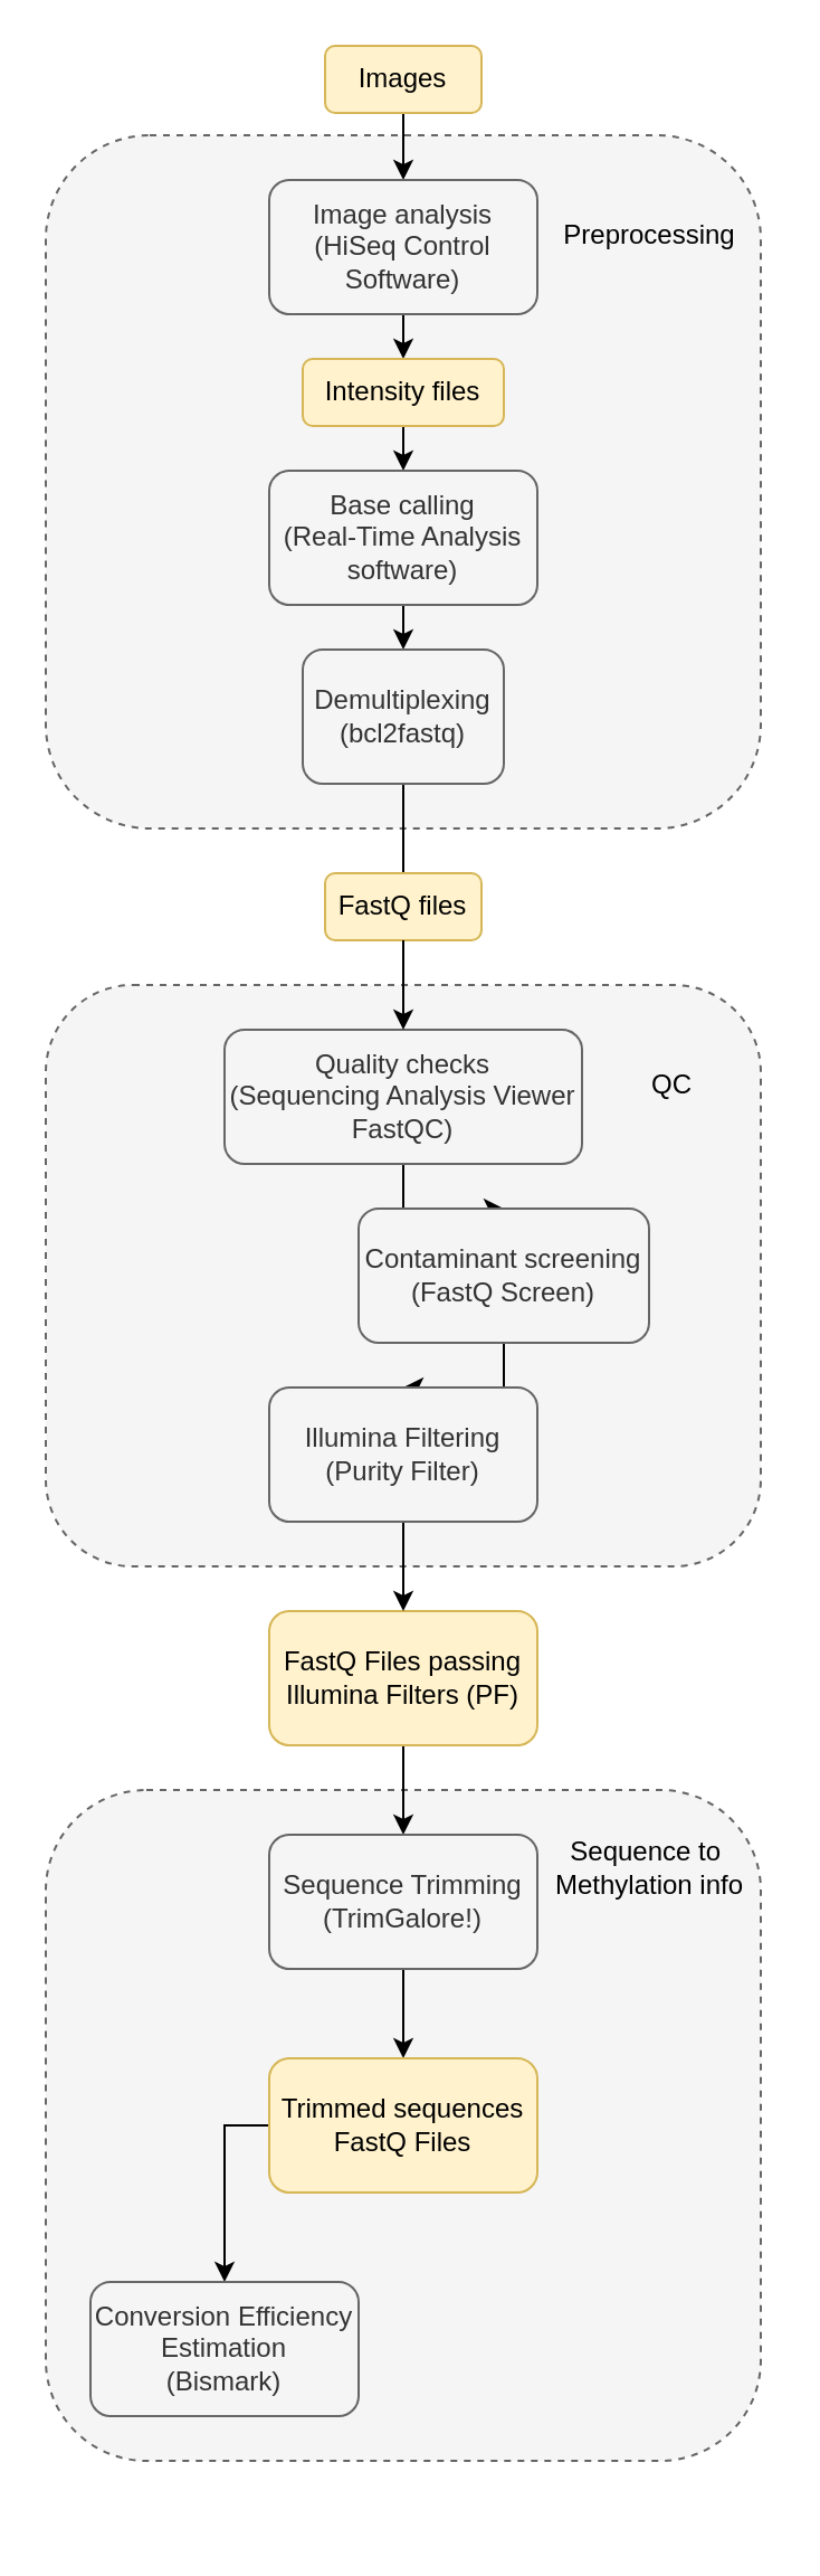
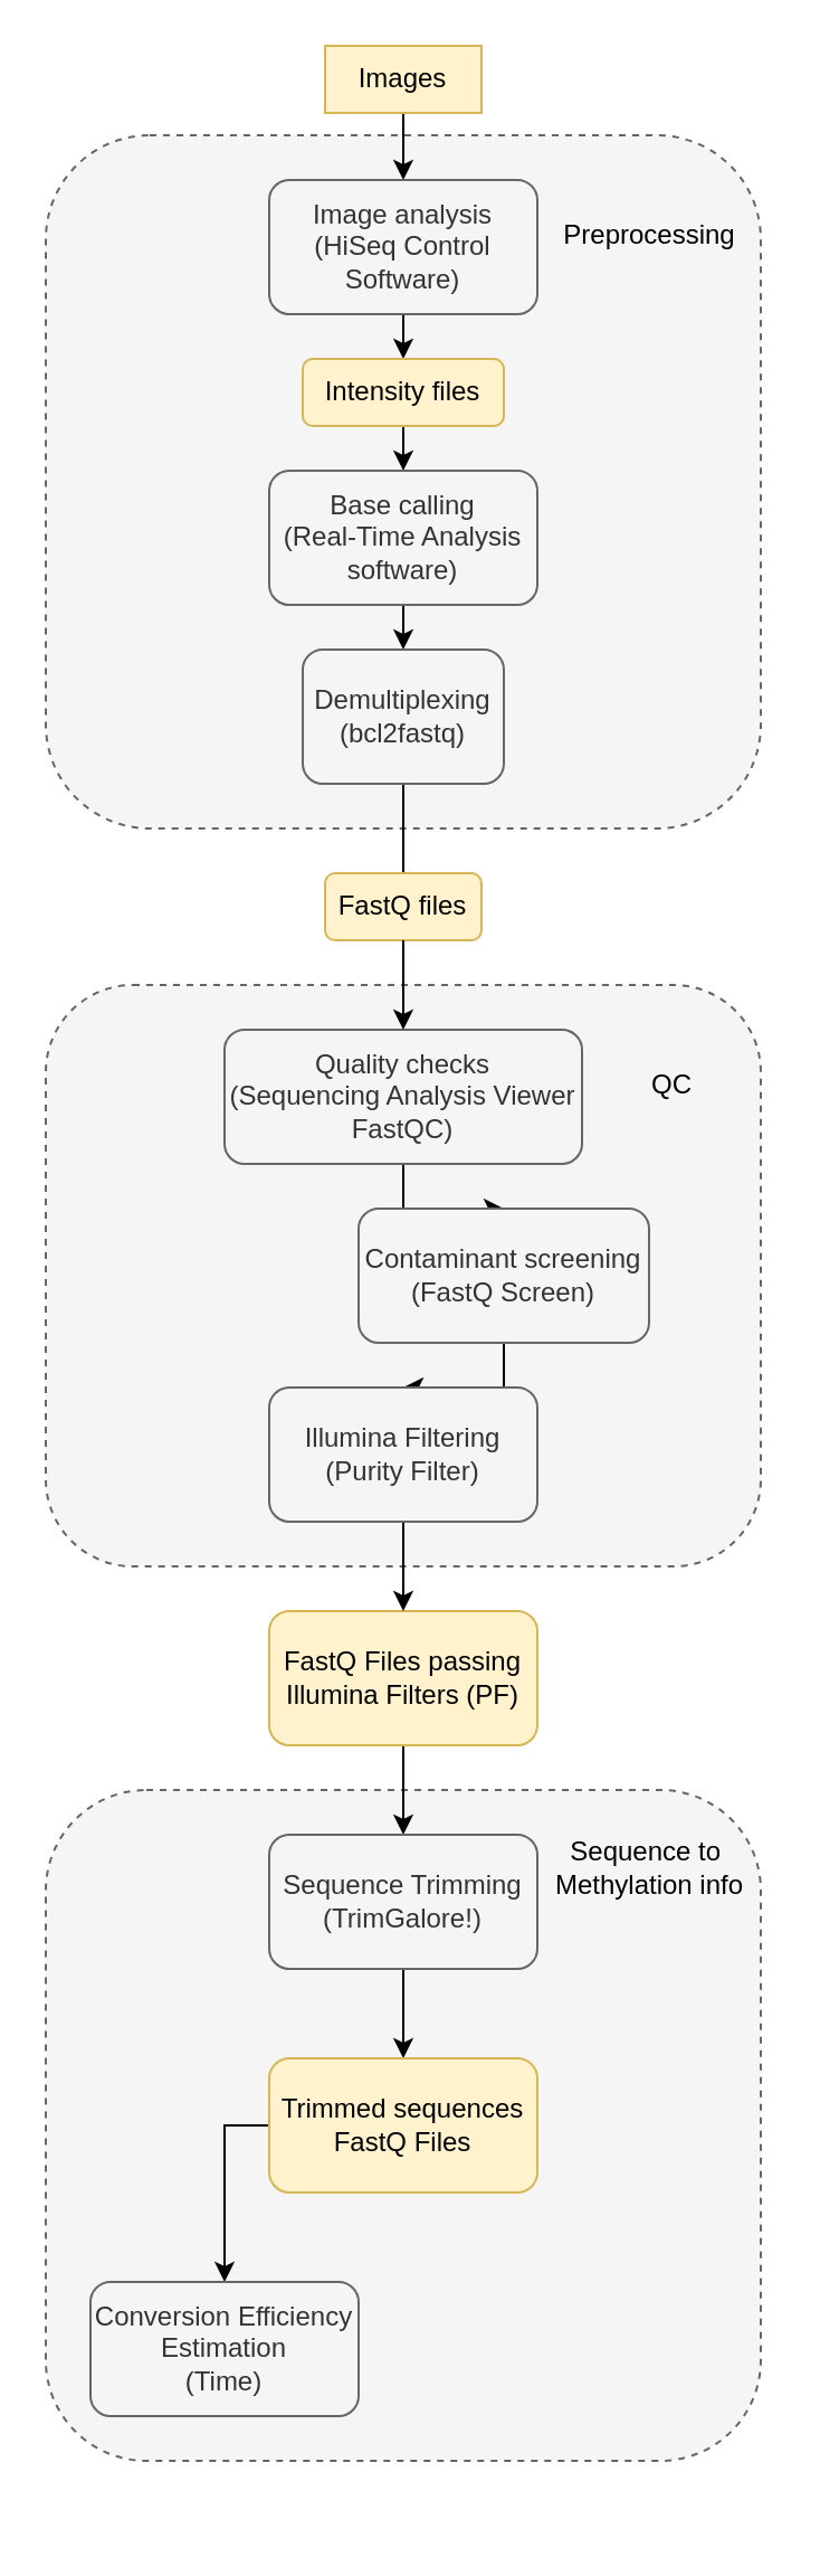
- <mxCell id="12" value="Images" style="rounded=1;whiteSpace=wrap;html=1;fillColor=#fff2cc;strokeColor=#d6b656;fillStyle=solid;" vertex="1" parent="1"><mxGeometry x="145" y="20" width="70" height="30" as="geometry" /></mxCell>
+ <mxCell id="12" value="Images" style="whiteSpace=wrap;html=1;fillColor=#fff2cc;strokeColor=#d6b656;fillStyle=solid;rounded=0;" vertex="1" parent="1"><mxGeometry x="145" y="20" width="70" height="30" as="geometry" /></mxCell>
- <mxCell id="9" value="&lt;div&gt;Conversion Efficiency Estimation&lt;/div&gt;&lt;div&gt;(Bismark)&lt;/div&gt;" style="rounded=1;whiteSpace=wrap;html=1;fillColor=#f5f5f5;strokeColor=#666666;fillStyle=solid;fontColor=#333333;" parent="1" vertex="1"><mxGeometry x="40" y="1020" width="120" height="60" as="geometry" /></mxCell>
+ <mxCell id="9" value="&lt;div&gt;Conversion Efficiency Estimation&lt;/div&gt;&lt;div&gt;(Time)&lt;/div&gt;" style="rounded=1;whiteSpace=wrap;html=1;fillColor=#f5f5f5;strokeColor=#666666;fillStyle=solid;fontColor=#333333;" parent="1" vertex="1"><mxGeometry x="40" y="1020" width="120" height="60" as="geometry" /></mxCell>
